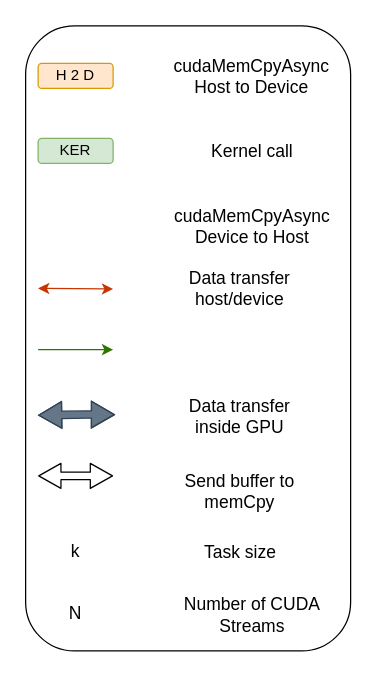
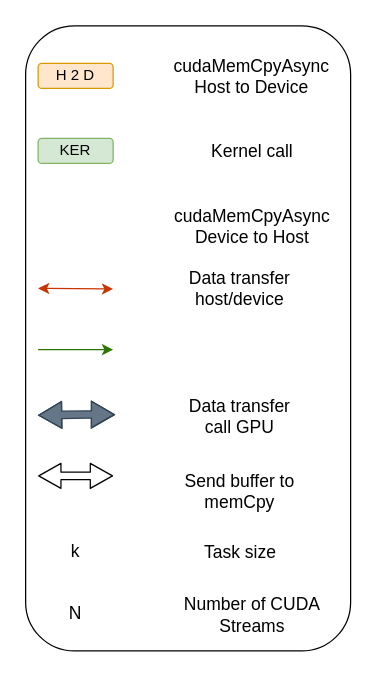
- <mxCell id="12" value="Data transfer &lt;br&gt;inside GPU" style="text;html=1;strokeColor=none;fillColor=none;align=center;verticalAlign=middle;whiteSpace=wrap;rounded=0;fontSize=14;" parent="1" vertex="1"><mxGeometry x="120" y="321.5" width="143" height="20" as="geometry" /></mxCell>
+ <mxCell id="12" value="Data transfer &lt;br&gt;call GPU" style="text;html=1;strokeColor=none;fillColor=none;align=center;verticalAlign=middle;whiteSpace=wrap;rounded=0;fontSize=14;" parent="1" vertex="1"><mxGeometry x="120" y="321.5" width="143" height="20" as="geometry" /></mxCell>
